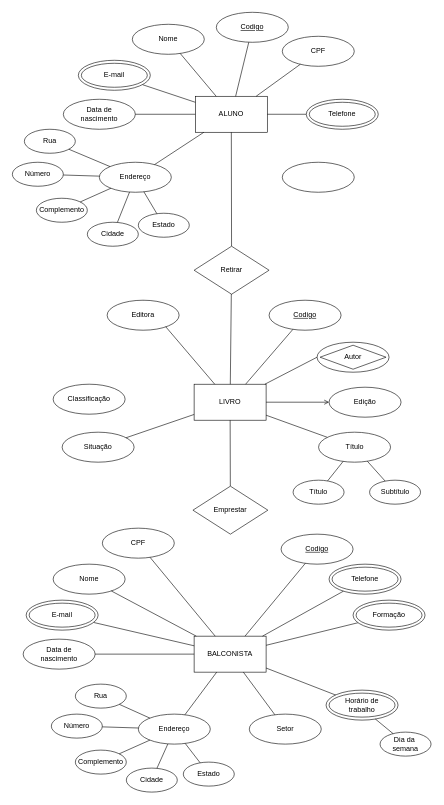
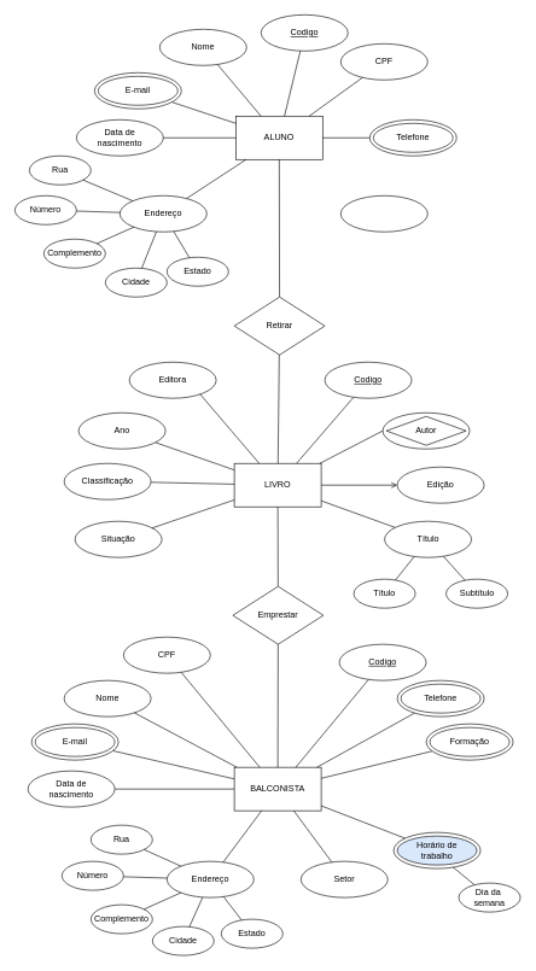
+ <mxCell id="51" value="Ano" style="ellipse;whiteSpace=wrap;html=1;" vertex="1" parent="1"><mxGeometry x="108" y="570" width="120" height="50" as="geometry" /></mxCell>
+ <mxCell id="40" value="" style="endArrow=none;html=1;rounded=0;" edge="1" parent="1" source="34" target="51"><mxGeometry width="50" height="50" relative="1" as="geometry"><mxPoint x="358" y="700" as="sourcePoint" /><mxPoint x="408" y="650" as="targetPoint" /></mxGeometry></mxCell>
+ <mxCell id="41" value="" style="endArrow=none;html=1;rounded=0;" edge="1" parent="1" source="42" target="34"><mxGeometry width="50" height="50" relative="1" as="geometry"><mxPoint x="249.606" y="757.496" as="sourcePoint" /><mxPoint x="408" y="650" as="targetPoint" /></mxGeometry></mxCell>
+ <mxCell id="105" value="" style="endArrow=none;html=1;rounded=0;" edge="1" parent="62" source="63" target="61"><mxGeometry width="50" height="50" relative="1" as="geometry"><mxPoint x="350.341" y="160" as="sourcePoint" /><mxPoint x="366" y="-30" as="targetPoint" /></mxGeometry></mxCell>
- <mxCell id="90" value="Horário de&lt;br&gt;trabalho" style="ellipse;whiteSpace=wrap;html=1;" vertex="1" parent="88"><mxGeometry x="5" y="5" width="110" height="40" as="geometry" /></mxCell>
+ <mxCell id="90" value="Horário de&lt;br&gt;trabalho" style="ellipse;whiteSpace=wrap;html=1;fillColor=#dae8fc;" vertex="1" parent="88"><mxGeometry x="5" y="5" width="110" height="40" as="geometry" /></mxCell>
